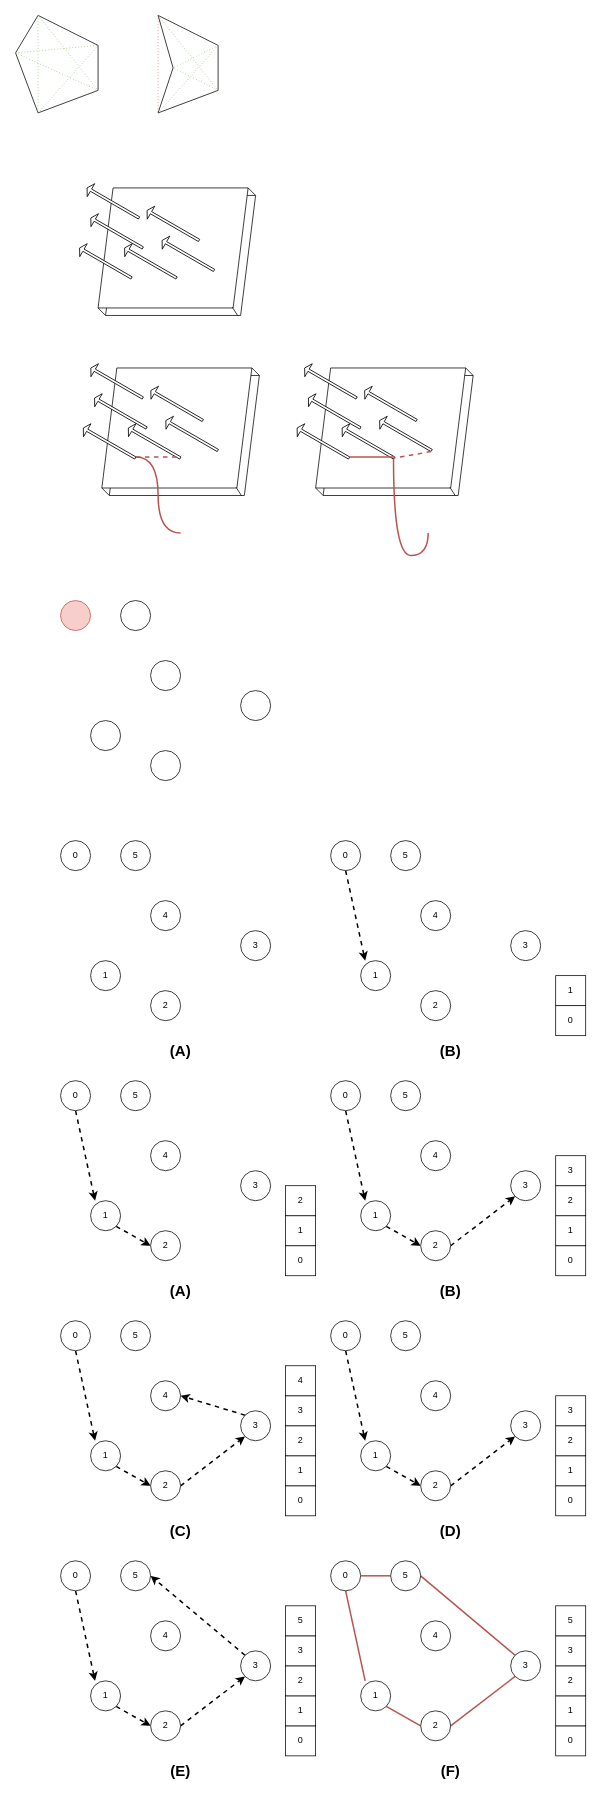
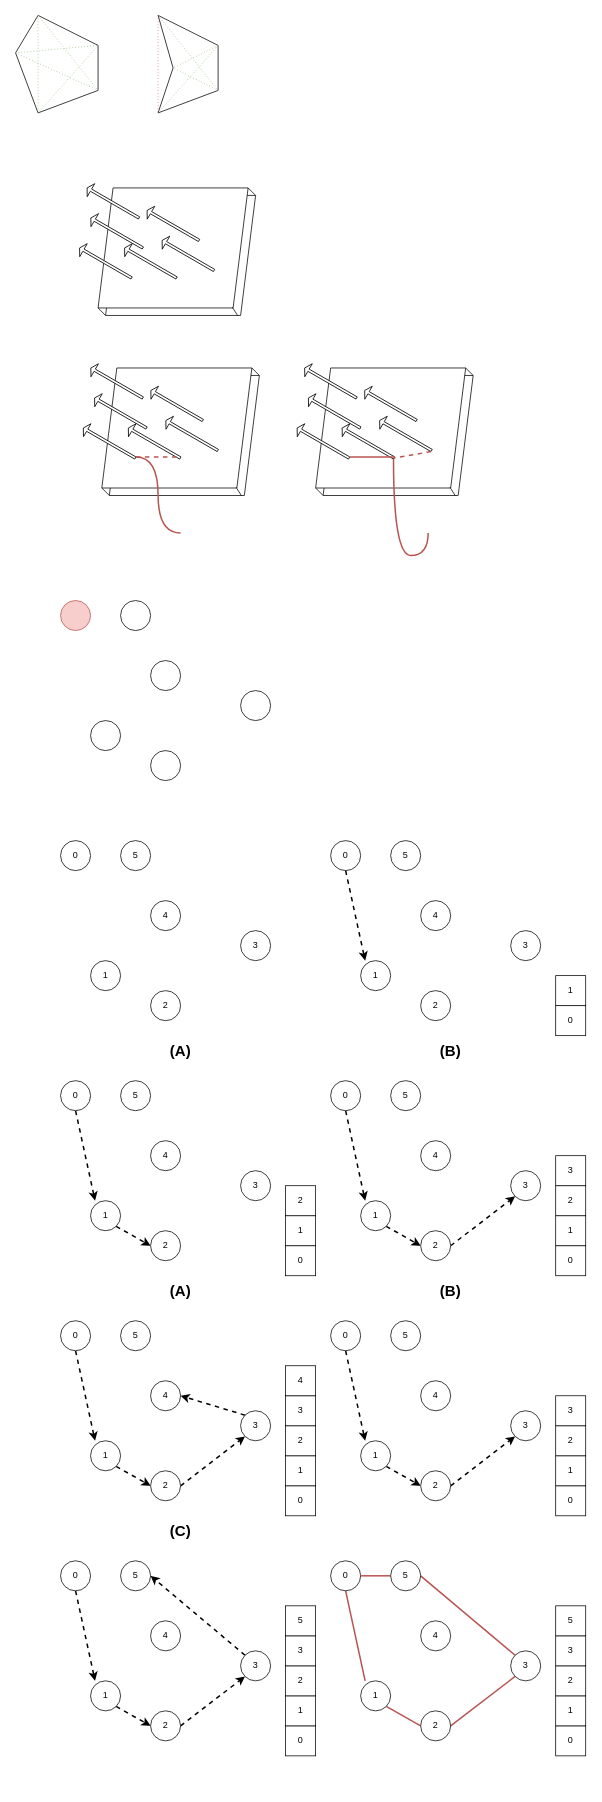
- <mxCell id="173" value="&lt;b&gt;&lt;font style=&quot;font-size: 20px;&quot;&gt;(D)&lt;/font&gt;&lt;/b&gt;" style="text;html=1;strokeColor=none;fillColor=none;align=center;verticalAlign=middle;whiteSpace=wrap;rounded=0;" vertex="1" parent="1"><mxGeometry x="420" y="2020" width="360" height="40" as="geometry" /></mxCell>
- <mxCell id="174" value="&lt;b&gt;&lt;font style=&quot;font-size: 20px;&quot;&gt;(E)&lt;/font&gt;&lt;/b&gt;" style="text;html=1;strokeColor=none;fillColor=none;align=center;verticalAlign=middle;whiteSpace=wrap;rounded=0;" vertex="1" parent="1"><mxGeometry x="60" y="2340" width="360" height="40" as="geometry" /></mxCell>
- <mxCell id="175" value="&lt;b&gt;&lt;font style=&quot;font-size: 20px;&quot;&gt;(F)&lt;/font&gt;&lt;/b&gt;" style="text;html=1;strokeColor=none;fillColor=none;align=center;verticalAlign=middle;whiteSpace=wrap;rounded=0;" vertex="1" parent="1"><mxGeometry x="420" y="2340" width="360" height="40" as="geometry" /></mxCell>
